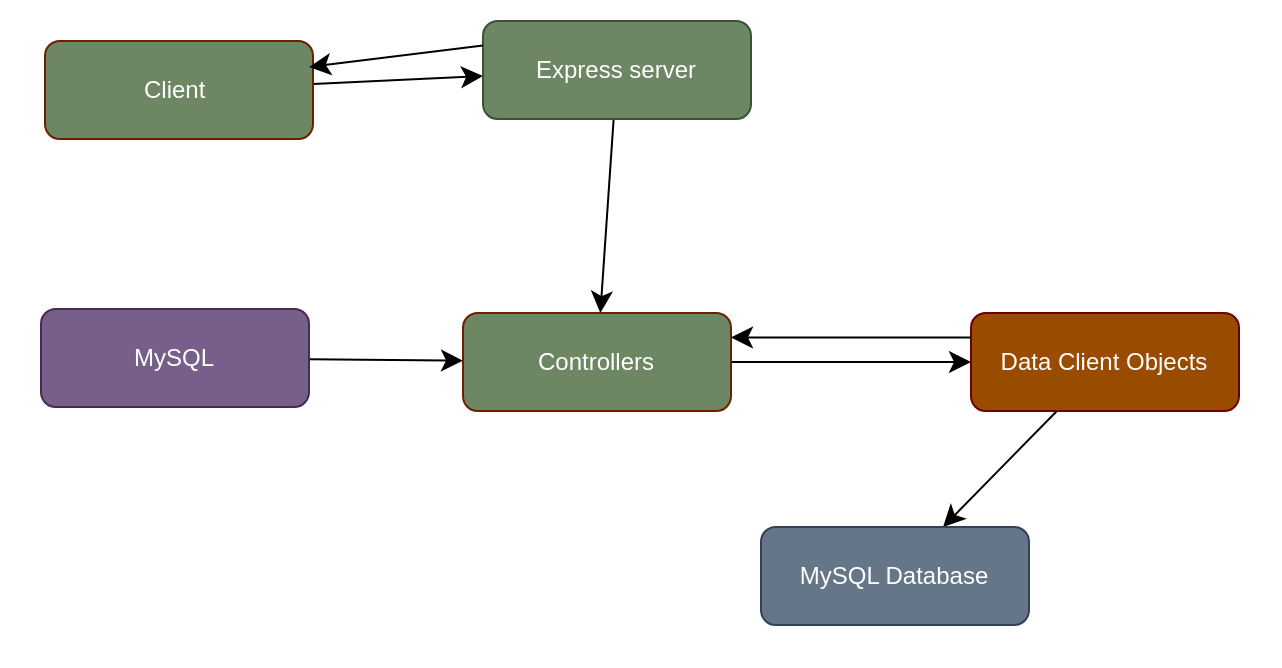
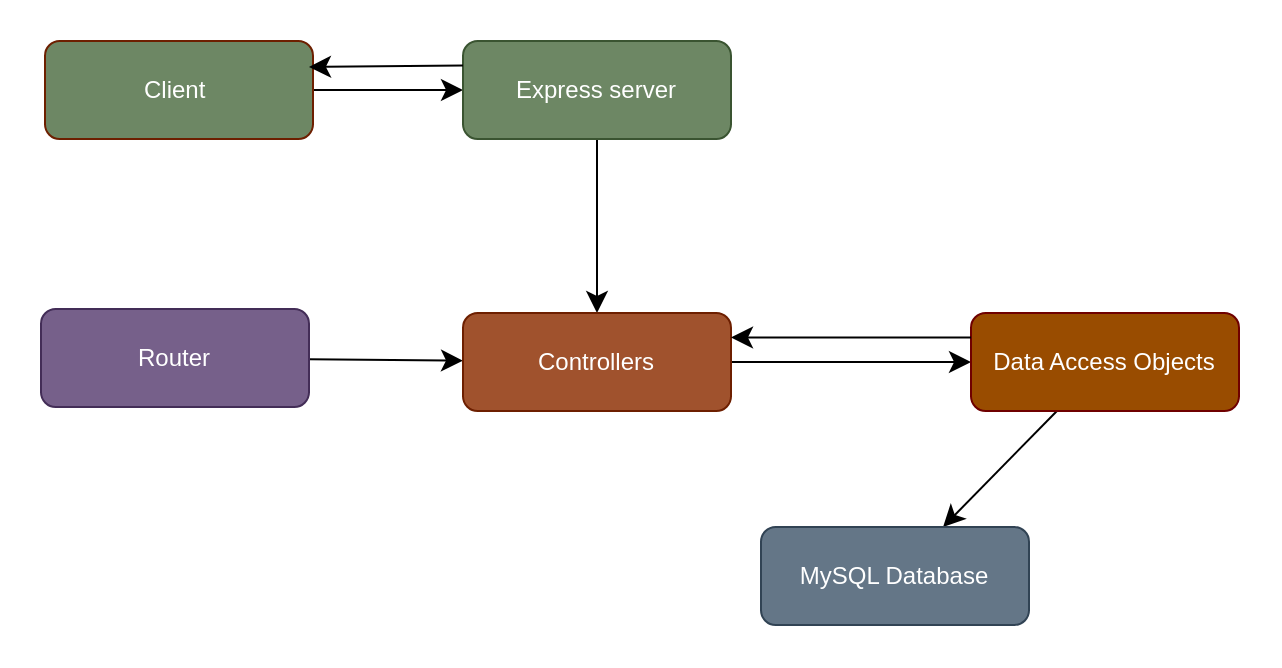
- <mxCell id="5" value="Express server" style="rounded=1;whiteSpace=wrap;html=1;fillColor=#6d8764;strokeColor=#3A5431;fontColor=#ffffff;" vertex="1" parent="1"><mxGeometry x="241" y="10" width="134" height="49" as="geometry" /></mxCell>
+ <mxCell id="5" value="Express server" style="rounded=1;whiteSpace=wrap;html=1;fillColor=#6d8764;strokeColor=#3A5431;fontColor=#ffffff;" vertex="1" parent="1"><mxGeometry x="231" y="20" width="134" height="49" as="geometry" /></mxCell>
- <mxCell id="7" value="MySQL" style="rounded=1;whiteSpace=wrap;html=1;fillColor=#76608a;strokeColor=#432D57;fontColor=#ffffff;" vertex="1" parent="1"><mxGeometry x="20" y="154" width="134" height="49" as="geometry" /></mxCell>
+ <mxCell id="7" value="Router" style="rounded=1;whiteSpace=wrap;html=1;fillColor=#76608a;strokeColor=#432D57;fontColor=#ffffff;" vertex="1" parent="1"><mxGeometry x="20" y="154" width="134" height="49" as="geometry" /></mxCell>
- <mxCell id="9" value="Controllers" style="rounded=1;whiteSpace=wrap;html=1;fillColor=#6d8764;strokeColor=#6D1F00;fontColor=#ffffff;" vertex="1" parent="1"><mxGeometry x="231" y="156" width="134" height="49" as="geometry" /></mxCell>
+ <mxCell id="9" value="Controllers" style="rounded=1;whiteSpace=wrap;html=1;fillColor=#a0522d;strokeColor=#6D1F00;fontColor=#ffffff;" vertex="1" parent="1"><mxGeometry x="231" y="156" width="134" height="49" as="geometry" /></mxCell>
- <mxCell id="11" value="Data Client Objects" style="rounded=1;whiteSpace=wrap;html=1;fillColor=#994C00;strokeColor=#6F0000;fontColor=#ffffff;" vertex="1" parent="1"><mxGeometry x="485" y="156" width="134" height="49" as="geometry" /></mxCell>
+ <mxCell id="11" value="Data Access Objects" style="rounded=1;whiteSpace=wrap;html=1;fillColor=#994C00;strokeColor=#6F0000;fontColor=#ffffff;" vertex="1" parent="1"><mxGeometry x="485" y="156" width="134" height="49" as="geometry" /></mxCell>
